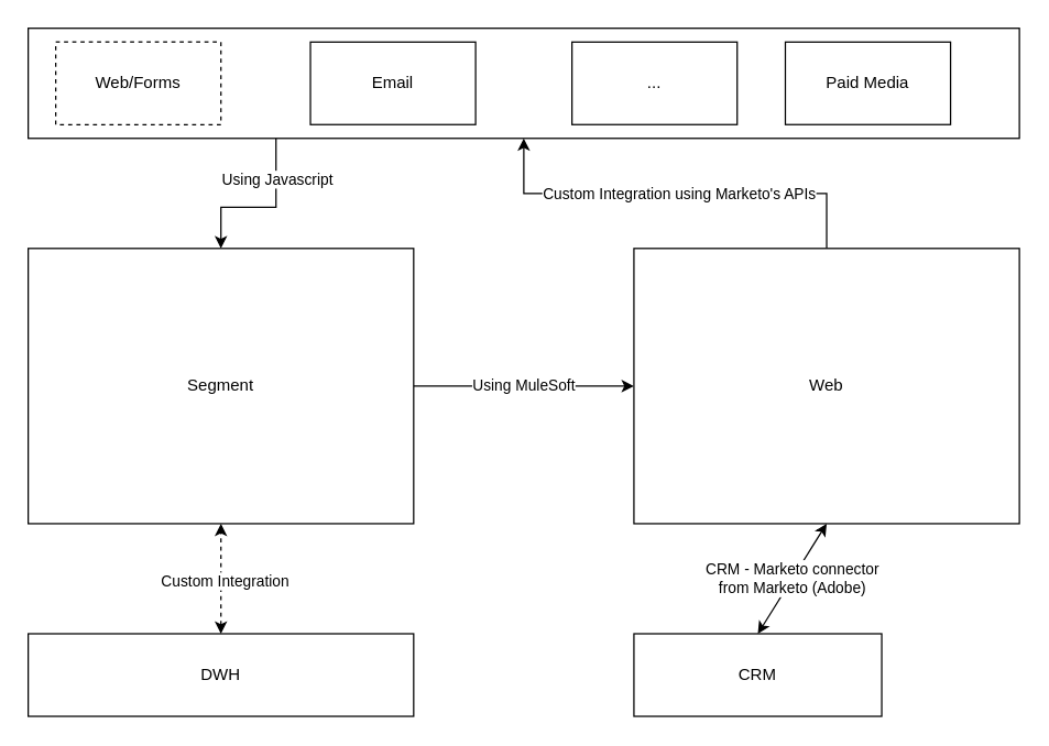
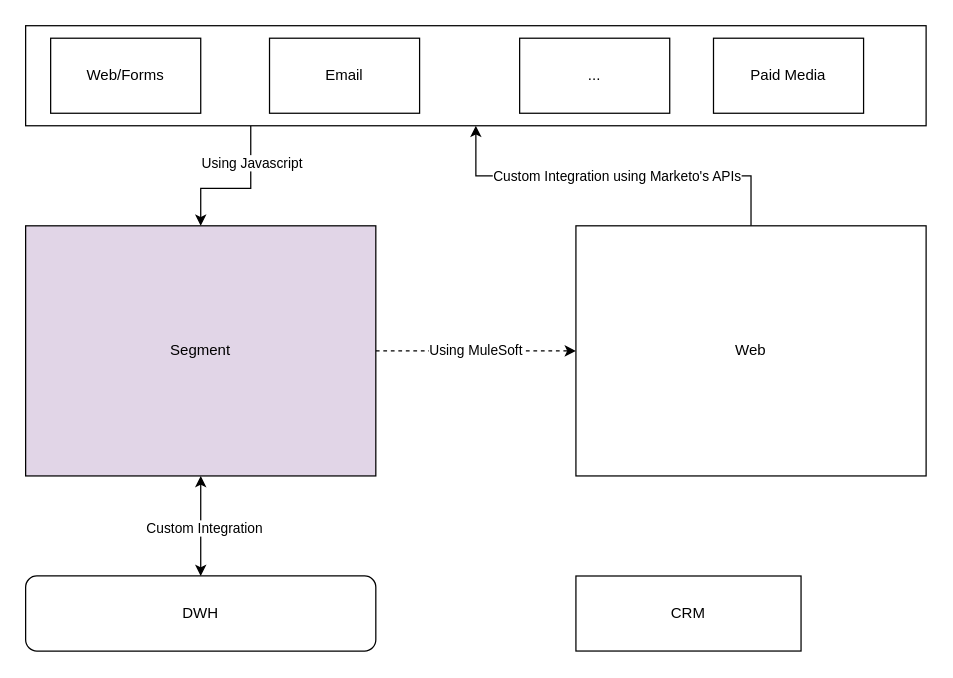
- <mxCell id="15" value="Web/Forms" style="rounded=0;whiteSpace=wrap;html=1;dashed=1;" parent="1" vertex="1"><mxGeometry x="40" y="30" width="120" height="60" as="geometry" /></mxCell>
+ <mxCell id="15" value="Web/Forms" style="rounded=0;whiteSpace=wrap;html=1;" parent="1" vertex="1"><mxGeometry x="40" y="30" width="120" height="60" as="geometry" /></mxCell>
- <mxCell id="6" value="Email" style="rounded=0;whiteSpace=wrap;html=1;" parent="1" vertex="1"><mxGeometry x="225" y="30" width="120" height="60" as="geometry" /></mxCell>
+ <mxCell id="6" value="Email" style="rounded=0;whiteSpace=wrap;html=1;" parent="1" vertex="1"><mxGeometry x="215" y="30" width="120" height="60" as="geometry" /></mxCell>
- <mxCell id="11" value="Segment" style="rounded=0;whiteSpace=wrap;html=1;" parent="1" vertex="1"><mxGeometry x="20" y="180" width="280" height="200" as="geometry" /></mxCell>
+ <mxCell id="11" value="Segment" style="rounded=0;whiteSpace=wrap;html=1;fillColor=#e1d5e7;" parent="1" vertex="1"><mxGeometry x="20" y="180" width="280" height="200" as="geometry" /></mxCell>
- <mxCell id="9" style="edgeStyle=orthogonalEdgeStyle;rounded=0;orthogonalLoop=1;jettySize=auto;html=1;exitX=1;exitY=0.5;exitDx=0;exitDy=0;entryX=0;entryY=0.5;entryDx=0;entryDy=0;" edge="1" parent="1" source="11" target="14"><mxGeometry relative="1" as="geometry" /></mxCell>
+ <mxCell id="9" style="edgeStyle=orthogonalEdgeStyle;rounded=0;orthogonalLoop=1;jettySize=auto;html=1;exitX=1;exitY=0.5;exitDx=0;exitDy=0;entryX=0;entryY=0.5;entryDx=0;entryDy=0;dashed=1;" edge="1" parent="1" source="11" target="14"><mxGeometry relative="1" as="geometry" /></mxCell>
- <mxCell id="19" value="" style="endArrow=classic;startArrow=classic;html=1;rounded=0;entryX=0.5;entryY=1;entryDx=0;entryDy=0;exitX=0.5;exitY=0;exitDx=0;exitDy=0;dashed=1;" edge="1" parent="1" source="5" target="11"><mxGeometry width="50" height="50" relative="1" as="geometry"><mxPoint x="500" y="320" as="sourcePoint" /><mxPoint x="550" y="270" as="targetPoint" /></mxGeometry></mxCell>
+ <mxCell id="19" value="" style="endArrow=classic;startArrow=classic;html=1;rounded=0;entryX=0.5;entryY=1;entryDx=0;entryDy=0;exitX=0.5;exitY=0;exitDx=0;exitDy=0;" edge="1" parent="1" source="5" target="11"><mxGeometry width="50" height="50" relative="1" as="geometry"><mxPoint x="500" y="320" as="sourcePoint" /><mxPoint x="550" y="270" as="targetPoint" /></mxGeometry></mxCell>
- <mxCell id="17" value="" style="endArrow=classic;startArrow=classic;html=1;rounded=0;entryX=0.5;entryY=1;entryDx=0;entryDy=0;exitX=0.5;exitY=0;exitDx=0;exitDy=0;" edge="1" parent="1" source="16" target="14"><mxGeometry width="50" height="50" relative="1" as="geometry"><mxPoint x="500" y="320" as="sourcePoint" /><mxPoint x="550" y="270" as="targetPoint" /></mxGeometry></mxCell>
- <mxCell id="18" value="CRM - Marketo connector &lt;br&gt;from Marketo (Adobe)" style="edgeLabel;html=1;align=center;verticalAlign=middle;resizable=0;points=[];" vertex="1" connectable="0" parent="17"><mxGeometry y="1" relative="1" as="geometry"><mxPoint as="offset" /></mxGeometry></mxCell>
- <mxCell id="5" value="DWH" style="rounded=0;whiteSpace=wrap;html=1;" parent="1" vertex="1"><mxGeometry x="20" y="460" width="280" height="60" as="geometry" /></mxCell>
+ <mxCell id="5" value="DWH" style="whiteSpace=wrap;html=1;rounded=1;" parent="1" vertex="1"><mxGeometry x="20" y="460" width="280" height="60" as="geometry" /></mxCell>
